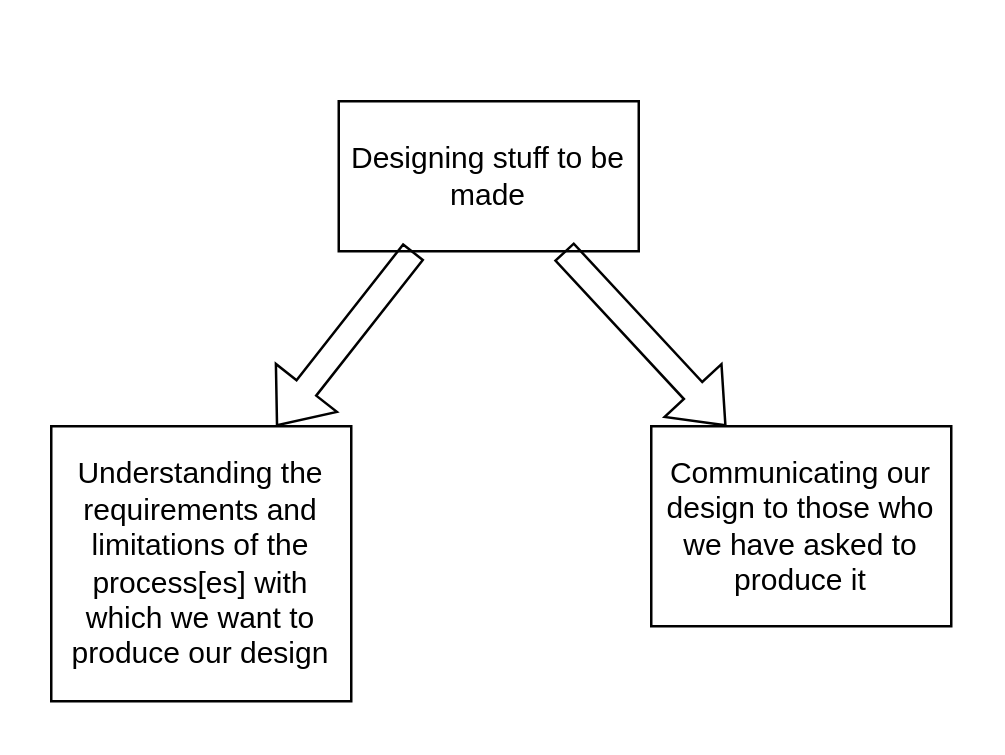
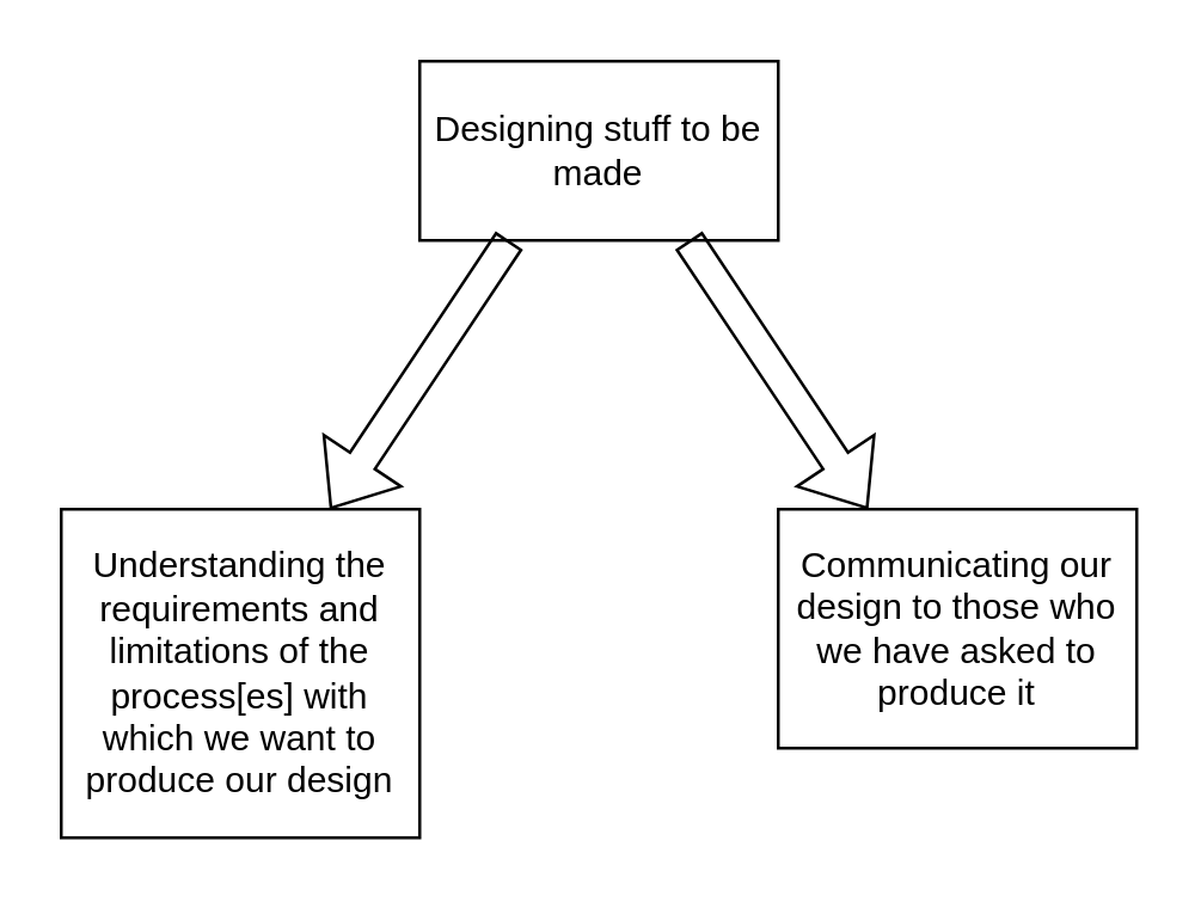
- <mxCell id="2" value="Designing stuff to be made" style="rounded=0;whiteSpace=wrap;html=1;" vertex="1" parent="1"><mxGeometry x="135" y="40" width="120" height="60" as="geometry" /></mxCell>
+ <mxCell id="2" value="Designing stuff to be made" style="rounded=0;whiteSpace=wrap;html=1;" vertex="1" parent="1"><mxGeometry x="140" y="20" width="120" height="60" as="geometry" /></mxCell>
